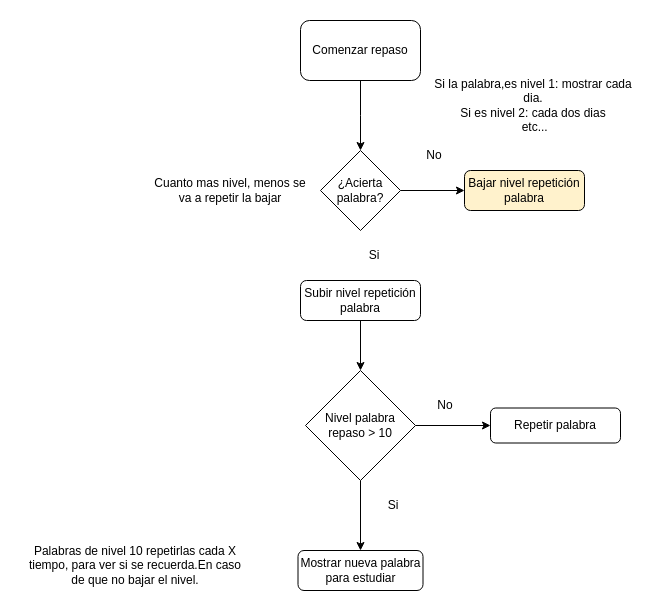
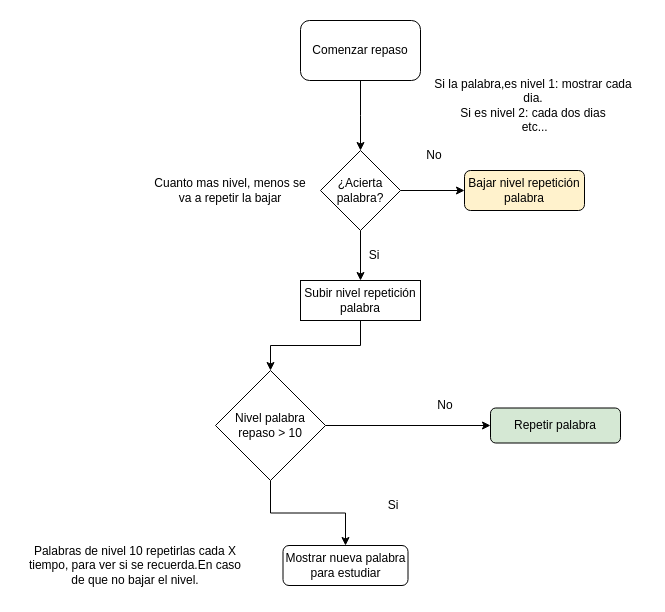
+ <mxCell id="6" style="edgeStyle=orthogonalEdgeStyle;rounded=0;orthogonalLoop=1;jettySize=auto;html=1;exitX=0.5;exitY=1;exitDx=0;exitDy=0;entryX=0.5;entryY=0;entryDx=0;entryDy=0;" edge="1" parent="1" source="8" target="5"><mxGeometry relative="1" as="geometry" /></mxCell>
- <mxCell id="5" value="Subir nivel repetición palabra" style="rounded=1;whiteSpace=wrap;html=1;" vertex="1" parent="1"><mxGeometry x="300" y="280" width="120" height="40" as="geometry" /></mxCell>
+ <mxCell id="5" value="Subir nivel repetición palabra" style="whiteSpace=wrap;html=1;rounded=0;" vertex="1" parent="1"><mxGeometry x="300" y="280" width="120" height="40" as="geometry" /></mxCell>
- <mxCell id="15" value="Nivel palabra repaso &amp;gt; 10" style="rhombus;whiteSpace=wrap;html=1;" vertex="1" parent="1"><mxGeometry x="305" y="370" width="110" height="110" as="geometry" /></mxCell>
+ <mxCell id="15" value="Nivel palabra repaso &amp;gt; 10" style="rhombus;whiteSpace=wrap;html=1;" vertex="1" parent="1"><mxGeometry x="215" y="370" width="110" height="110" as="geometry" /></mxCell>
- <mxCell id="16" value="Repetir palabra" style="rounded=1;whiteSpace=wrap;html=1;" vertex="1" parent="1"><mxGeometry x="490" y="407.5" width="130" height="35" as="geometry" /></mxCell>
+ <mxCell id="16" value="Repetir palabra" style="rounded=1;whiteSpace=wrap;html=1;fillColor=#d5e8d4;" vertex="1" parent="1"><mxGeometry x="490" y="407.5" width="130" height="35" as="geometry" /></mxCell>
- <mxCell id="18" value="Mostrar nueva palabra para estudiar" style="rounded=1;whiteSpace=wrap;html=1;" vertex="1" parent="1"><mxGeometry x="297.5" y="550" width="125" height="40" as="geometry" /></mxCell>
+ <mxCell id="18" value="Mostrar nueva palabra para estudiar" style="rounded=1;whiteSpace=wrap;html=1;" vertex="1" parent="1"><mxGeometry x="282.5" y="545" width="125" height="40" as="geometry" /></mxCell>
